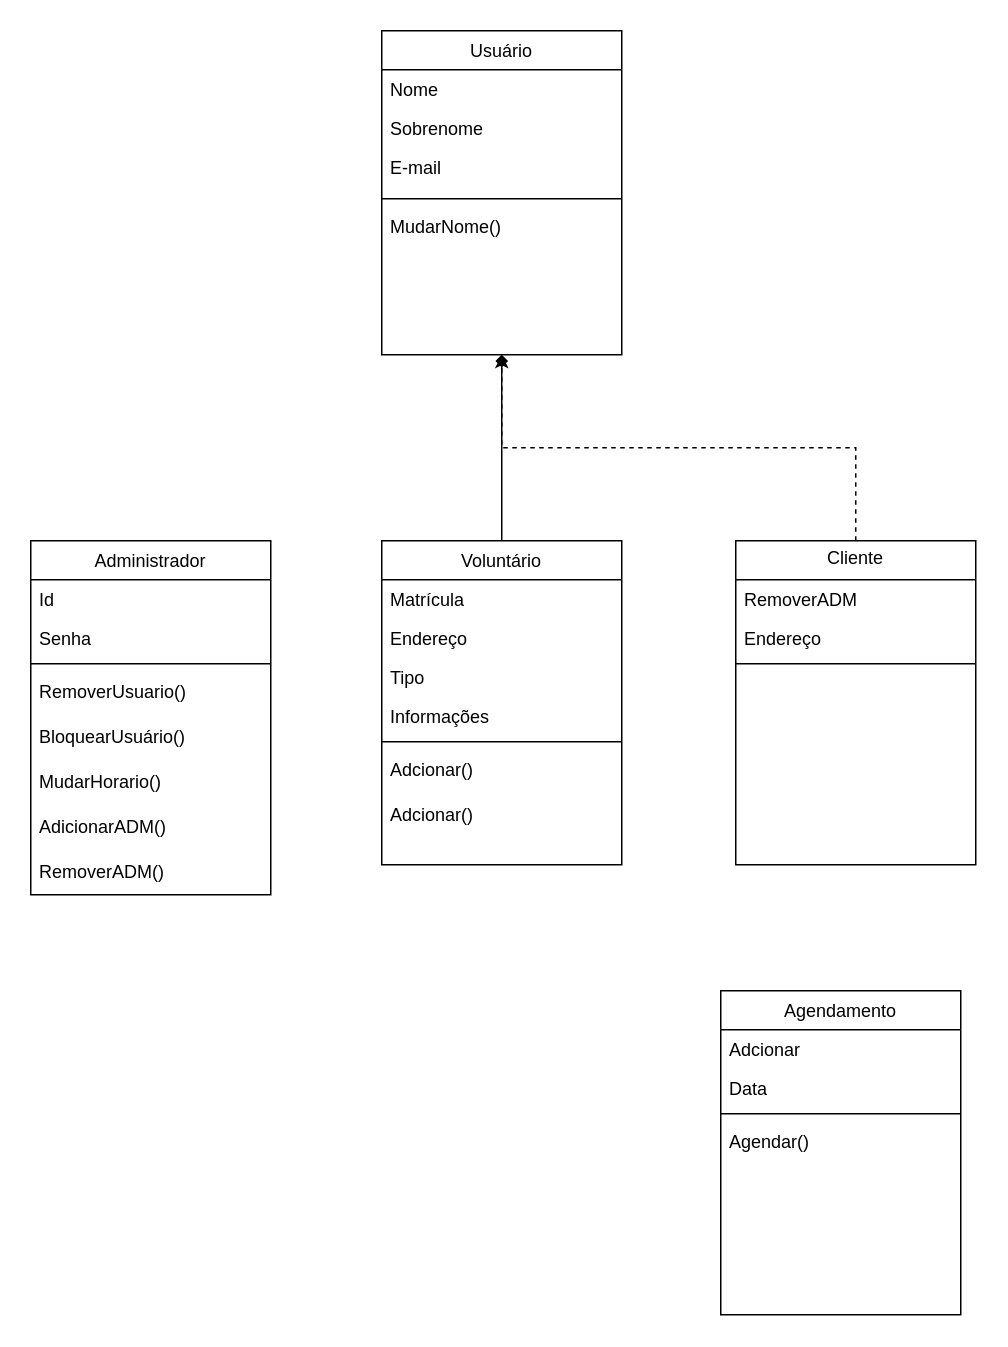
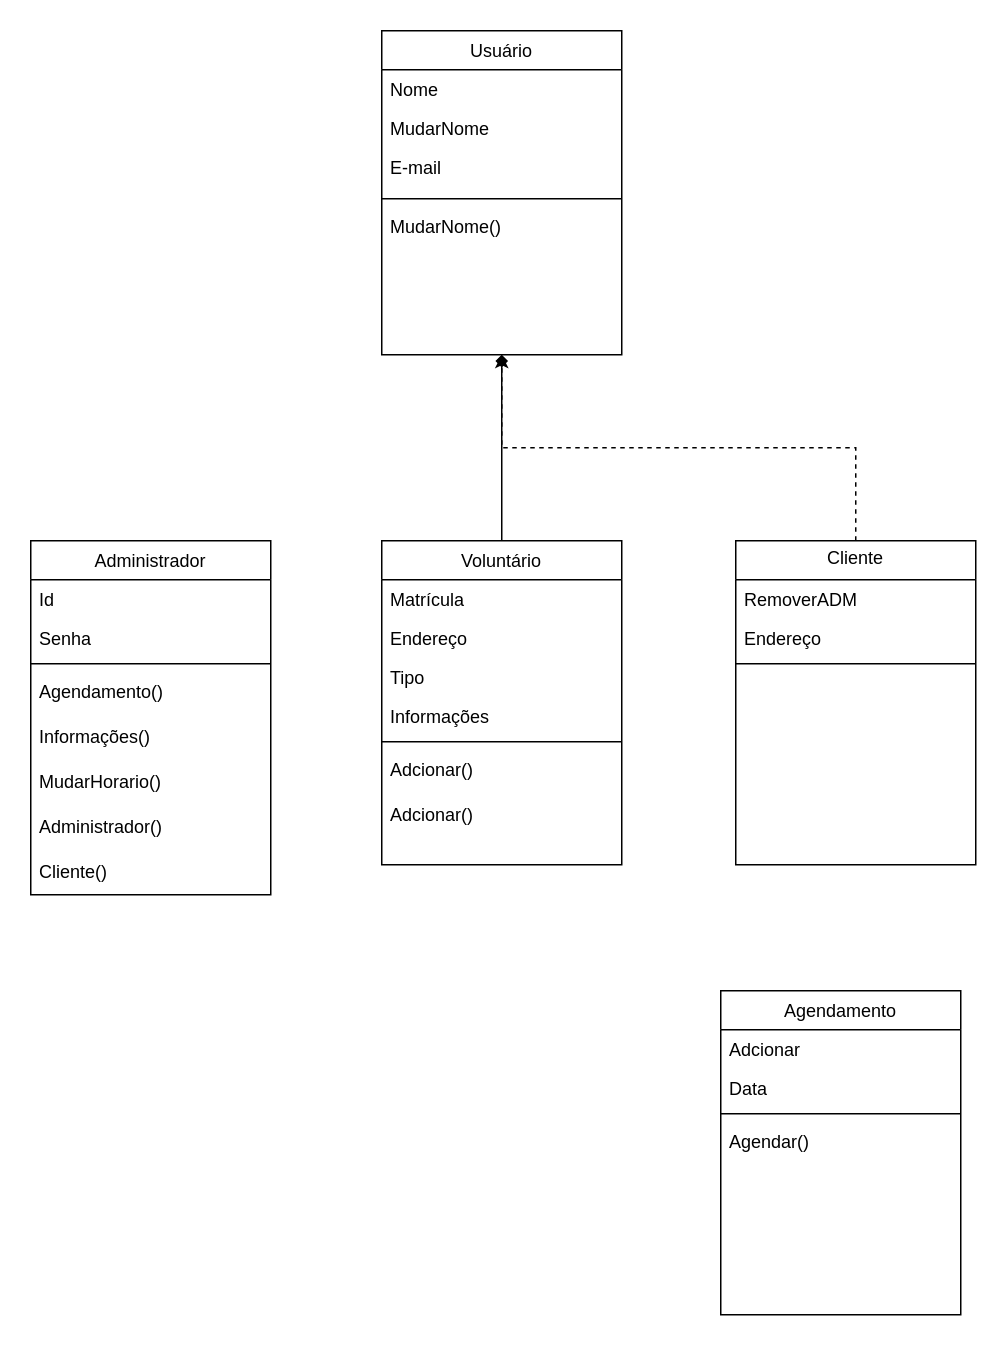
- <mxCell id="9" value="Sobrenome" style="text;align=left;verticalAlign=top;spacingLeft=4;spacingRight=4;overflow=hidden;rotatable=0;points=[[0,0.5],[1,0.5]];portConstraint=eastwest;rounded=0;shadow=0;html=0;" vertex="1" parent="7"><mxGeometry y="52" width="160" height="26" as="geometry" /></mxCell>
+ <mxCell id="9" value="MudarNome" style="text;align=left;verticalAlign=top;spacingLeft=4;spacingRight=4;overflow=hidden;rotatable=0;points=[[0,0.5],[1,0.5]];portConstraint=eastwest;rounded=0;shadow=0;html=0;" vertex="1" parent="7"><mxGeometry y="52" width="160" height="26" as="geometry" /></mxCell>
- <mxCell id="17" value="RemoverUsuario()" style="text;html=1;align=left;verticalAlign=middle;resizable=0;points=[];autosize=1;strokeColor=none;fillColor=none;spacingLeft=4;" vertex="1" parent="13"><mxGeometry y="86" width="160" height="30" as="geometry" /></mxCell>
+ <mxCell id="17" value="Agendamento()" style="text;html=1;align=left;verticalAlign=middle;resizable=0;points=[];autosize=1;strokeColor=none;fillColor=none;spacingLeft=4;" vertex="1" parent="13"><mxGeometry y="86" width="160" height="30" as="geometry" /></mxCell>
- <mxCell id="18" value="BloquearUsuário()" style="text;html=1;align=left;verticalAlign=middle;resizable=0;points=[];autosize=1;strokeColor=none;fillColor=none;spacingLeft=4;" vertex="1" parent="13"><mxGeometry y="116" width="160" height="30" as="geometry" /></mxCell>
+ <mxCell id="18" value="Informações()" style="text;html=1;align=left;verticalAlign=middle;resizable=0;points=[];autosize=1;strokeColor=none;fillColor=none;spacingLeft=4;" vertex="1" parent="13"><mxGeometry y="116" width="160" height="30" as="geometry" /></mxCell>
- <mxCell id="20" value="AdicionarADM()" style="text;html=1;align=left;verticalAlign=middle;resizable=0;points=[];autosize=1;strokeColor=none;fillColor=none;spacingLeft=4;" vertex="1" parent="13"><mxGeometry y="176" width="160" height="30" as="geometry" /></mxCell>
+ <mxCell id="20" value="Administrador()" style="text;html=1;align=left;verticalAlign=middle;resizable=0;points=[];autosize=1;strokeColor=none;fillColor=none;spacingLeft=4;" vertex="1" parent="13"><mxGeometry y="176" width="160" height="30" as="geometry" /></mxCell>
- <mxCell id="21" value="RemoverADM()" style="text;html=1;align=left;verticalAlign=middle;resizable=0;points=[];autosize=1;strokeColor=none;fillColor=none;spacingLeft=4;" vertex="1" parent="13"><mxGeometry y="206" width="160" height="30" as="geometry" /></mxCell>
+ <mxCell id="21" value="Cliente()" style="text;html=1;align=left;verticalAlign=middle;resizable=0;points=[];autosize=1;strokeColor=none;fillColor=none;spacingLeft=4;" vertex="1" parent="13"><mxGeometry y="206" width="160" height="30" as="geometry" /></mxCell>
